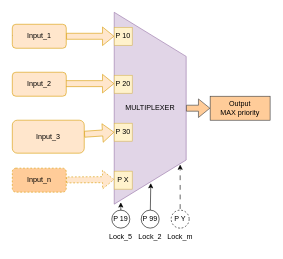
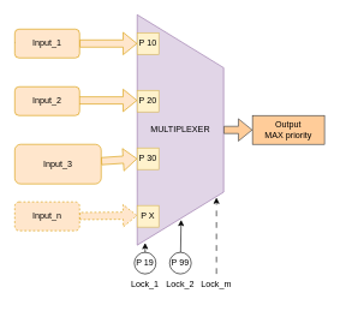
- <mxCell id="11" value="Input_n" style="rounded=1;whiteSpace=wrap;html=1;fillColor=#ffcc99;strokeColor=#d79b00;dashed=1;" vertex="1" parent="1"><mxGeometry x="20" y="280" width="90" height="40" as="geometry" /></mxCell>
+ <mxCell id="11" value="Input_n" style="rounded=1;whiteSpace=wrap;html=1;fillColor=#ffe6cc;strokeColor=#d79b00;dashed=1;" vertex="1" parent="1"><mxGeometry x="20" y="280" width="90" height="40" as="geometry" /></mxCell>
- <mxCell id="27" value="P Y" style="ellipse;whiteSpace=wrap;html=1;aspect=fixed;dashed=1;" vertex="1" parent="1"><mxGeometry x="285" y="350" width="30" height="30" as="geometry" /></mxCell>
- <mxCell id="16" value="Lock_5" style="text;html=1;align=center;verticalAlign=middle;whiteSpace=wrap;rounded=0;" vertex="1" parent="1"><mxGeometry x="171" y="380" width="60" height="30" as="geometry" /></mxCell>
+ <mxCell id="16" value="Lock_1" style="text;html=1;align=center;verticalAlign=middle;whiteSpace=wrap;rounded=0;" vertex="1" parent="1"><mxGeometry x="171" y="380" width="60" height="30" as="geometry" /></mxCell>
